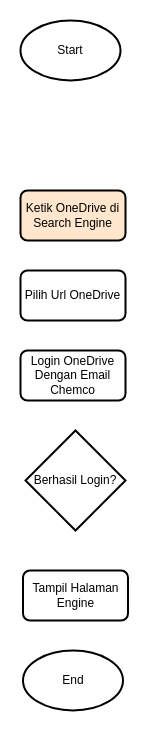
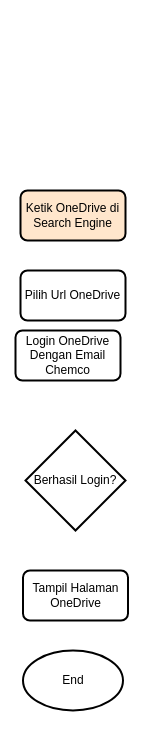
- <mxCell id="2" value="&lt;div&gt;Start&lt;/div&gt;" style="strokeWidth=2;html=1;shape=mxgraph.flowchart.start_1;whiteSpace=wrap;" vertex="1" parent="1"><mxGeometry x="20" y="20" width="100" height="60" as="geometry" /></mxCell>
- <mxCell id="5" value="Login OneDrive Dengan Email Chemco" style="rounded=1;whiteSpace=wrap;html=1;absoluteArcSize=1;arcSize=14;strokeWidth=2;" vertex="1" parent="1"><mxGeometry x="20" y="350" width="105" height="50" as="geometry" /></mxCell>
+ <mxCell id="5" value="Login OneDrive Dengan Email Chemco" style="rounded=1;whiteSpace=wrap;html=1;absoluteArcSize=1;arcSize=14;strokeWidth=2;" vertex="1" parent="1"><mxGeometry x="15" y="330" width="105" height="50" as="geometry" /></mxCell>
- <mxCell id="7" value="Tampil Halaman Engine" style="rounded=1;whiteSpace=wrap;html=1;absoluteArcSize=1;arcSize=14;strokeWidth=2;" vertex="1" parent="1"><mxGeometry x="22.5" y="570" width="105" height="50" as="geometry" /></mxCell>
+ <mxCell id="7" value="Tampil Halaman OneDrive" style="rounded=1;whiteSpace=wrap;html=1;absoluteArcSize=1;arcSize=14;strokeWidth=2;" vertex="1" parent="1"><mxGeometry x="22.5" y="570" width="105" height="50" as="geometry" /></mxCell>
